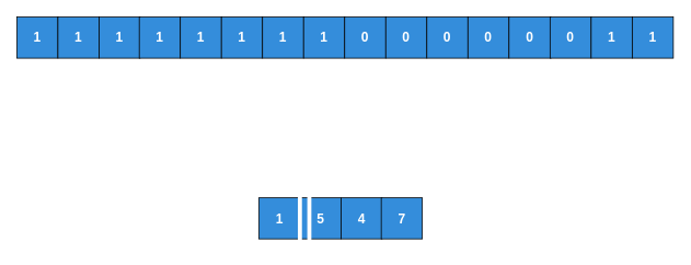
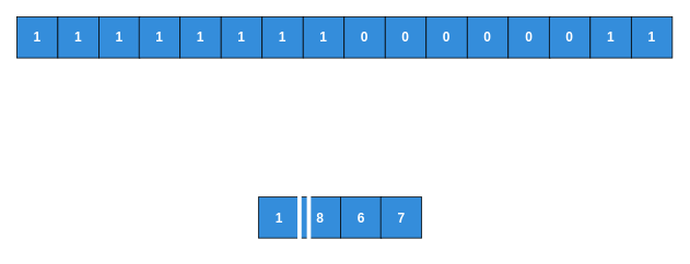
- <mxCell id="19" value="5" style="rounded=0;whiteSpace=wrap;html=1;fillColor=#348DDB;fontSize=16;fontStyle=1;fontColor=#FFFFFF;" vertex="1" parent="1"><mxGeometry x="364.5" y="240" width="50" height="50" as="geometry" /></mxCell>
+ <mxCell id="19" value="8" style="rounded=0;whiteSpace=wrap;html=1;fillColor=#348DDB;fontSize=16;fontStyle=1;fontColor=#FFFFFF;" vertex="1" parent="1"><mxGeometry x="364.5" y="240" width="50" height="50" as="geometry" /></mxCell>
- <mxCell id="20" value="4" style="rounded=0;whiteSpace=wrap;html=1;fillColor=#348DDB;fontSize=16;fontStyle=1;fontColor=#FFFFFF;" vertex="1" parent="1"><mxGeometry x="414.5" y="240" width="50" height="50" as="geometry" /></mxCell>
+ <mxCell id="20" value="6" style="rounded=0;whiteSpace=wrap;html=1;fillColor=#348DDB;fontSize=16;fontStyle=1;fontColor=#FFFFFF;" vertex="1" parent="1"><mxGeometry x="414.5" y="240" width="50" height="50" as="geometry" /></mxCell>
